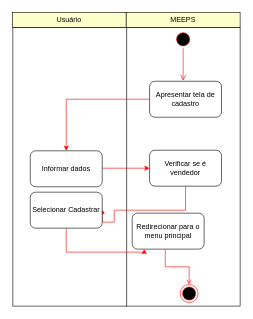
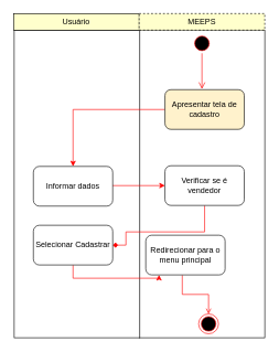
- <mxCell id="7" value="MEEPS" style="rounded=0;whiteSpace=wrap;html=1;strokeColor=#000000;fillColor=#FFFFCC;" vertex="1" parent="1"><mxGeometry x="210" y="20" width="190" height="25" as="geometry" /></mxCell>
+ <mxCell id="7" value="MEEPS" style="rounded=0;whiteSpace=wrap;html=1;strokeColor=#000000;fillColor=#FFFFCC;dashed=1;" vertex="1" parent="1"><mxGeometry x="210" y="20" width="190" height="25" as="geometry" /></mxCell>
- <mxCell id="11" value="Apresentar tela de cadastro" style="rounded=1;whiteSpace=wrap;html=1;" vertex="1" parent="1"><mxGeometry x="249" y="135" width="120" height="60" as="geometry" /></mxCell>
+ <mxCell id="11" value="Apresentar tela de cadastro" style="rounded=1;whiteSpace=wrap;html=1;fillColor=#fff2cc;" vertex="1" parent="1"><mxGeometry x="249" y="135" width="120" height="60" as="geometry" /></mxCell>
- <mxCell id="17" value="Selecionar Cadastrar" style="rounded=1;whiteSpace=wrap;html=1;" vertex="1" parent="1"><mxGeometry x="50" y="320" width="120" height="60" as="geometry" /></mxCell>
+ <mxCell id="17" value="Selecionar Cadastrar" style="rounded=1;whiteSpace=wrap;html=1;" vertex="1" parent="1"><mxGeometry x="50" y="340" width="120" height="60" as="geometry" /></mxCell>
